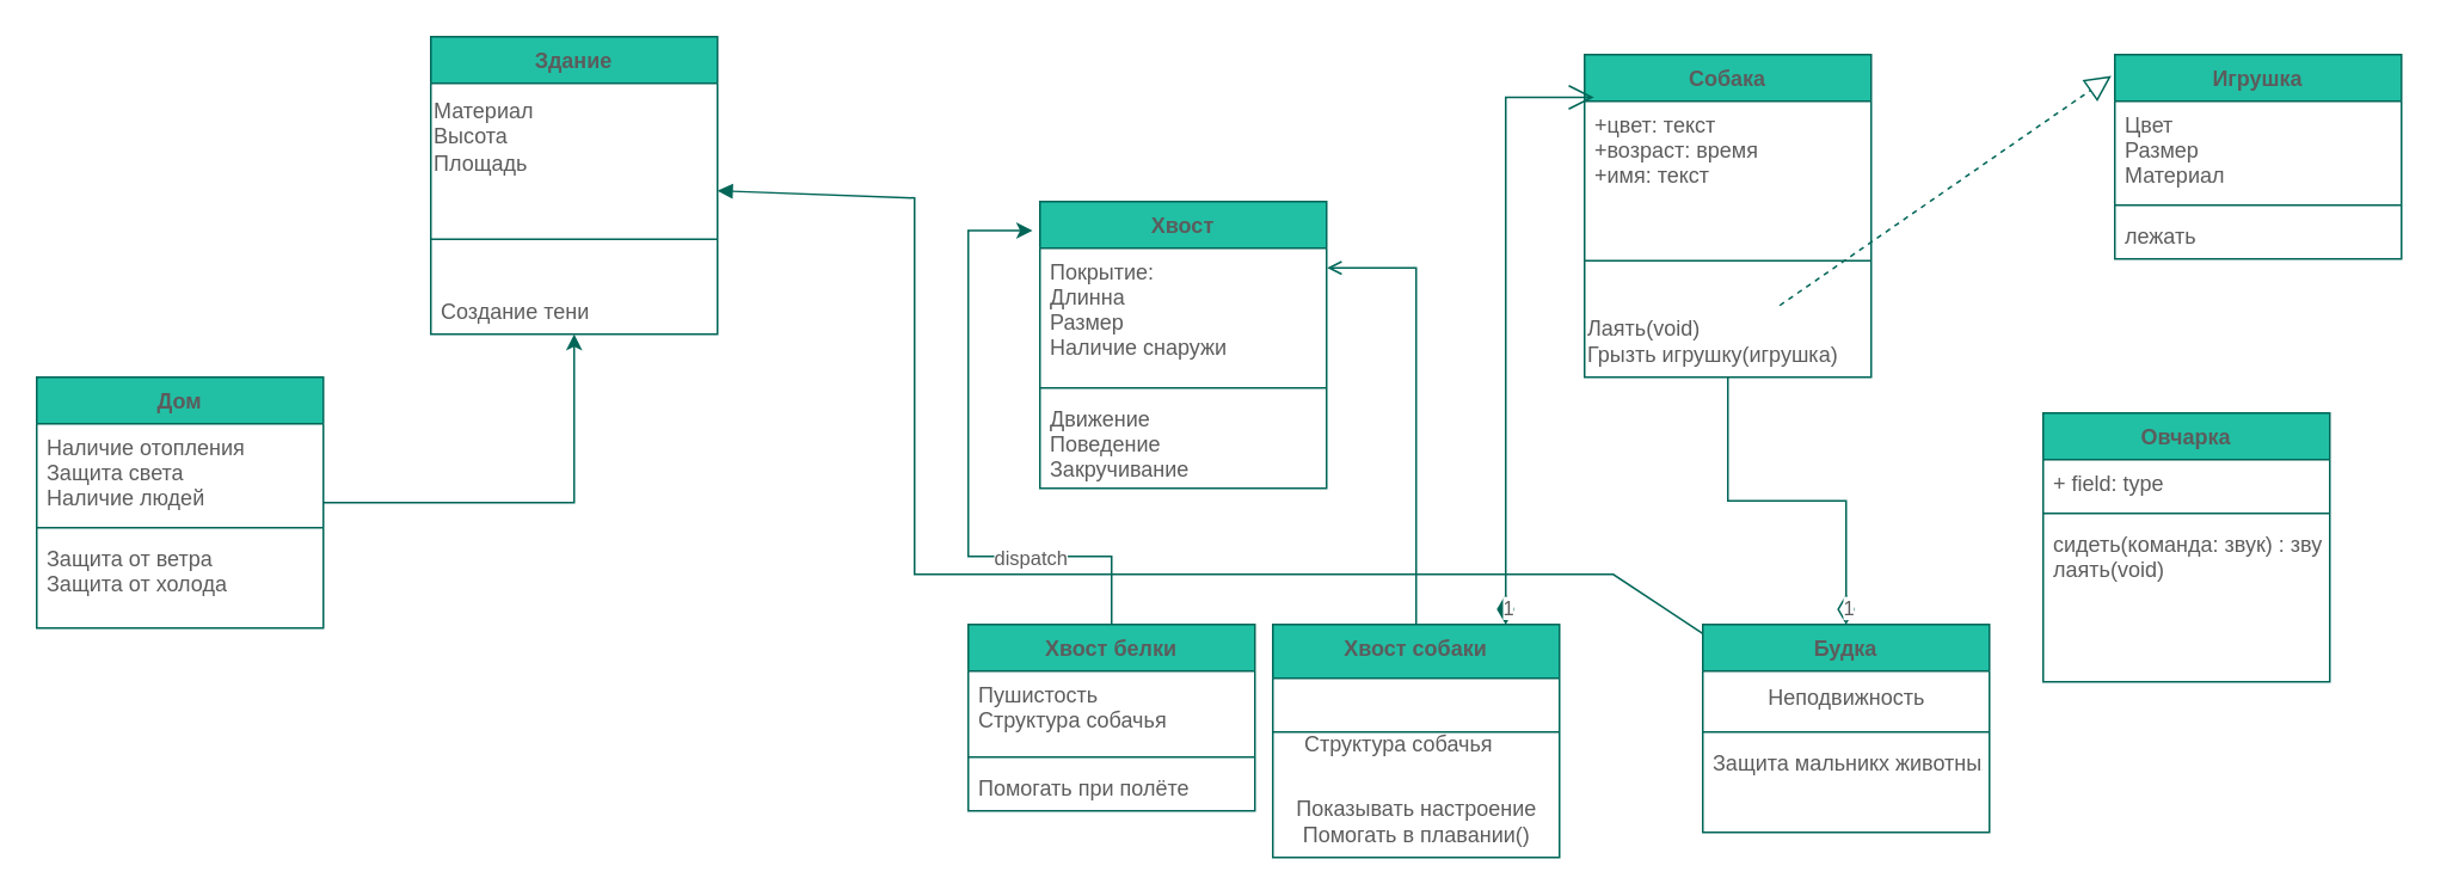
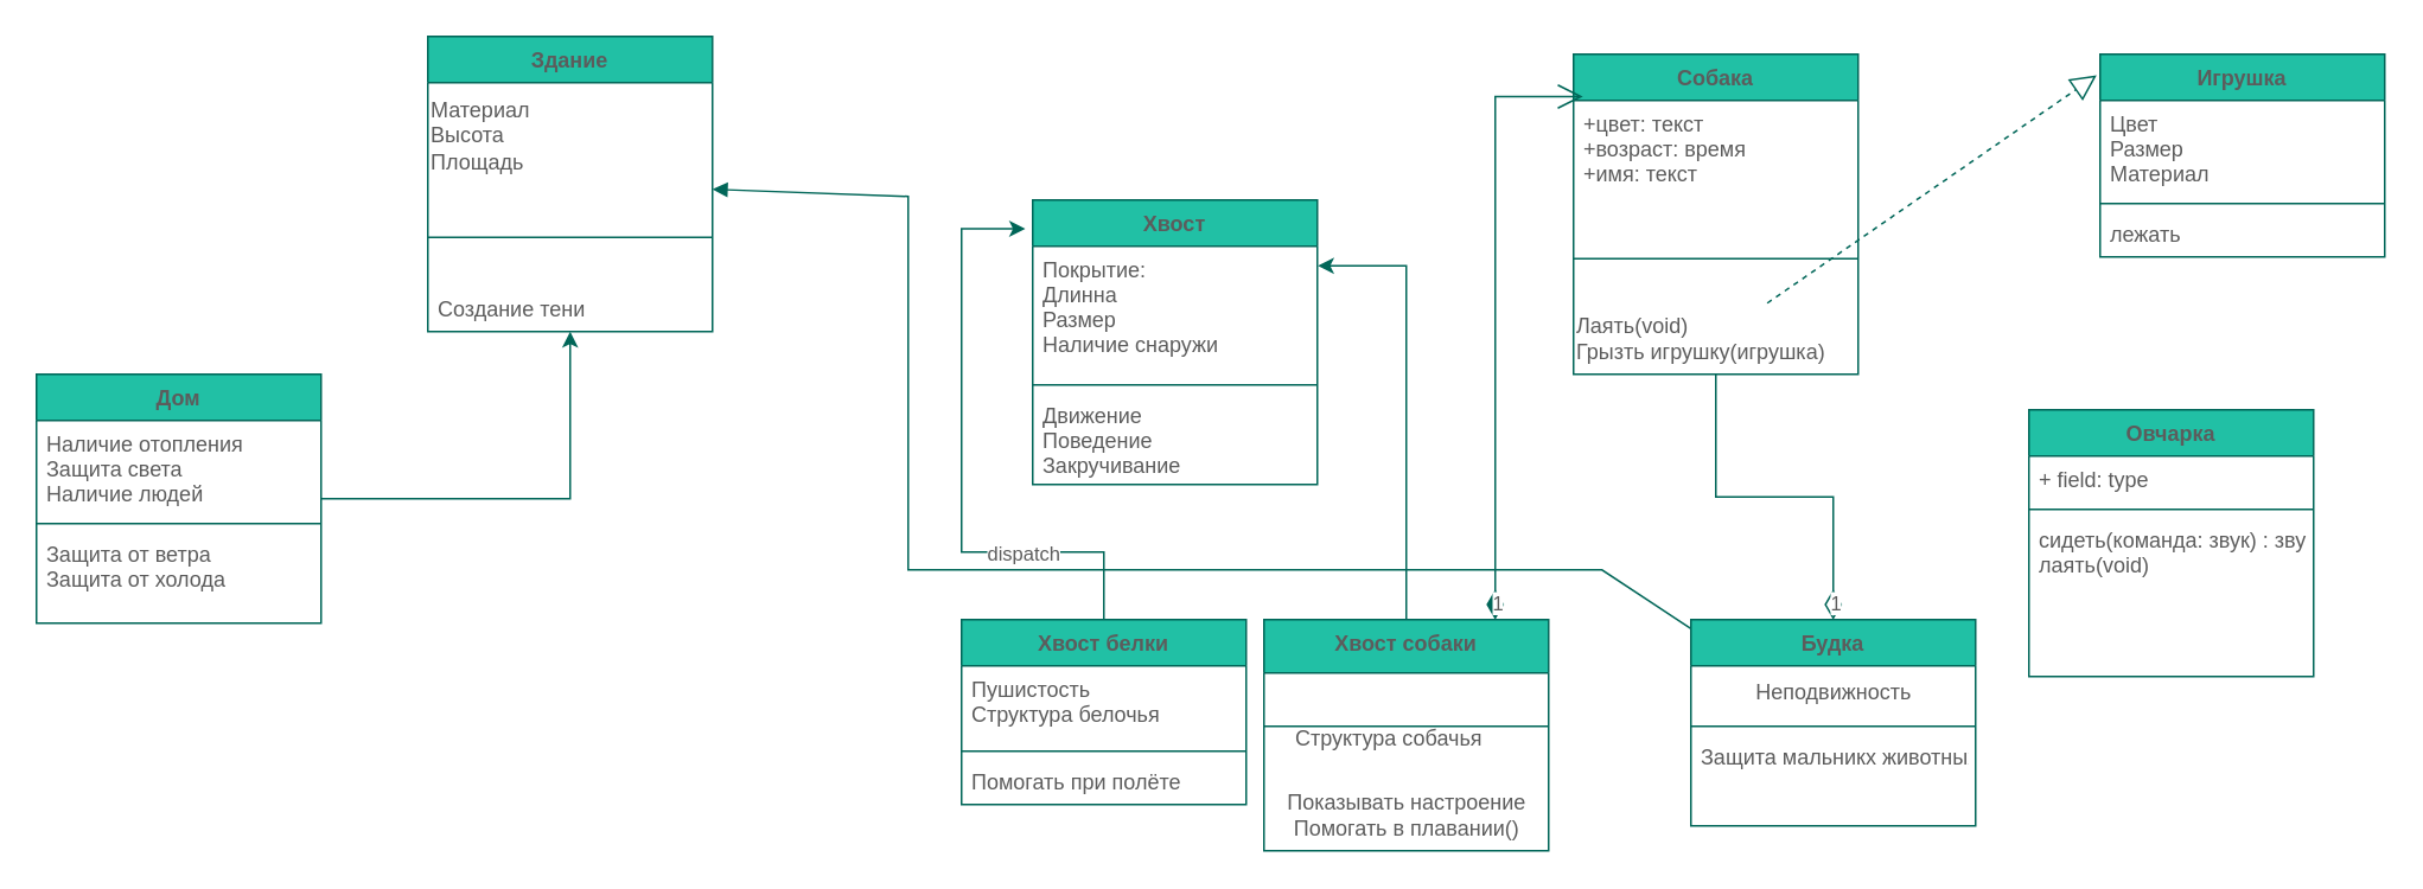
- <mxCell id="6" style="edgeStyle=orthogonalEdgeStyle;rounded=0;orthogonalLoop=1;jettySize=auto;html=1;entryX=1.002;entryY=0.149;entryDx=0;entryDy=0;entryPerimeter=0;strokeColor=#006658;fontColor=#5C5C5C;endArrow=open;" parent="1" source="7" target="16" edge="1"><mxGeometry relative="1" as="geometry" /></mxCell>
+ <mxCell id="6" style="edgeStyle=orthogonalEdgeStyle;rounded=0;orthogonalLoop=1;jettySize=auto;html=1;entryX=1.002;entryY=0.149;entryDx=0;entryDy=0;entryPerimeter=0;strokeColor=#006658;fontColor=#5C5C5C;" parent="1" source="7" target="16" edge="1"><mxGeometry relative="1" as="geometry" /></mxCell>
- <mxCell id="26" value="Пушистость&#10;Структура собачья" style="text;strokeColor=none;fillColor=none;align=left;verticalAlign=top;spacingLeft=4;spacingRight=4;overflow=hidden;rotatable=0;points=[[0,0.5],[1,0.5]];portConstraint=eastwest;fontColor=#5C5C5C;" parent="25" vertex="1"><mxGeometry y="26" width="160" height="44" as="geometry" /></mxCell>
+ <mxCell id="26" value="Пушистость&#10;Структура белочья" style="text;strokeColor=none;fillColor=none;align=left;verticalAlign=top;spacingLeft=4;spacingRight=4;overflow=hidden;rotatable=0;points=[[0,0.5],[1,0.5]];portConstraint=eastwest;fontColor=#5C5C5C;" parent="25" vertex="1"><mxGeometry y="26" width="160" height="44" as="geometry" /></mxCell>
